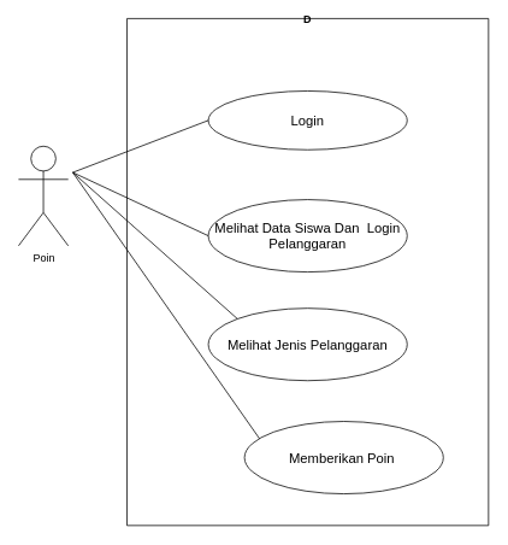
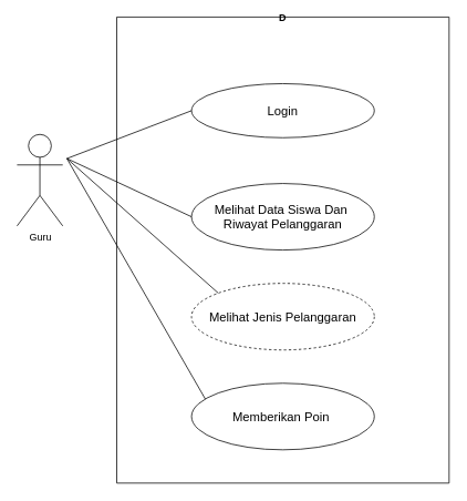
- <mxCell id="4" value="&lt;span style=&quot;font-size: 15px;&quot;&gt;Melihat Data Siswa Dan&amp;nbsp; Login Pelanggaran&lt;/span&gt;" style="ellipse;whiteSpace=wrap;html=1;" parent="2" vertex="1"><mxGeometry x="90" y="200" width="220" height="80" as="geometry" /></mxCell>
+ <mxCell id="4" value="&lt;span style=&quot;font-size: 15px;&quot;&gt;Melihat Data Siswa Dan&amp;nbsp; Riwayat Pelanggaran&lt;/span&gt;" style="ellipse;whiteSpace=wrap;html=1;" parent="2" vertex="1"><mxGeometry x="90" y="200" width="220" height="80" as="geometry" /></mxCell>
- <mxCell id="8" value="Poin" style="shape=umlActor;verticalLabelPosition=bottom;verticalAlign=top;html=1;outlineConnect=0;" parent="1" vertex="1"><mxGeometry x="20" y="161" width="55" height="110" as="geometry" /></mxCell>
+ <mxCell id="8" value="Guru" style="shape=umlActor;verticalLabelPosition=bottom;verticalAlign=top;html=1;outlineConnect=0;" parent="1" vertex="1"><mxGeometry x="20" y="161" width="55" height="110" as="geometry" /></mxCell>
- <mxCell id="5" value="&lt;span style=&quot;font-size: 15px;&quot;&gt;Melihat Jenis Pelanggaran&lt;/span&gt;" style="ellipse;whiteSpace=wrap;html=1;" parent="2" vertex="1"><mxGeometry x="90" y="320" width="220" height="80" as="geometry" /></mxCell>
+ <mxCell id="5" value="&lt;span style=&quot;font-size: 15px;&quot;&gt;Melihat Jenis Pelanggaran&lt;/span&gt;" style="ellipse;whiteSpace=wrap;html=1;dashed=1;" parent="2" vertex="1"><mxGeometry x="90" y="320" width="220" height="80" as="geometry" /></mxCell>
- <mxCell id="6" value="&lt;span style=&quot;font-size: 15px;&quot;&gt;Memberikan Poin&amp;nbsp;&lt;/span&gt;" style="ellipse;whiteSpace=wrap;html=1;" parent="2" vertex="1"><mxGeometry x="130" y="445" width="220" height="80" as="geometry" /></mxCell>
+ <mxCell id="6" value="&lt;span style=&quot;font-size: 15px;&quot;&gt;Memberikan Poin&amp;nbsp;&lt;/span&gt;" style="ellipse;whiteSpace=wrap;html=1;" parent="2" vertex="1"><mxGeometry x="90" y="440" width="220" height="80" as="geometry" /></mxCell>
